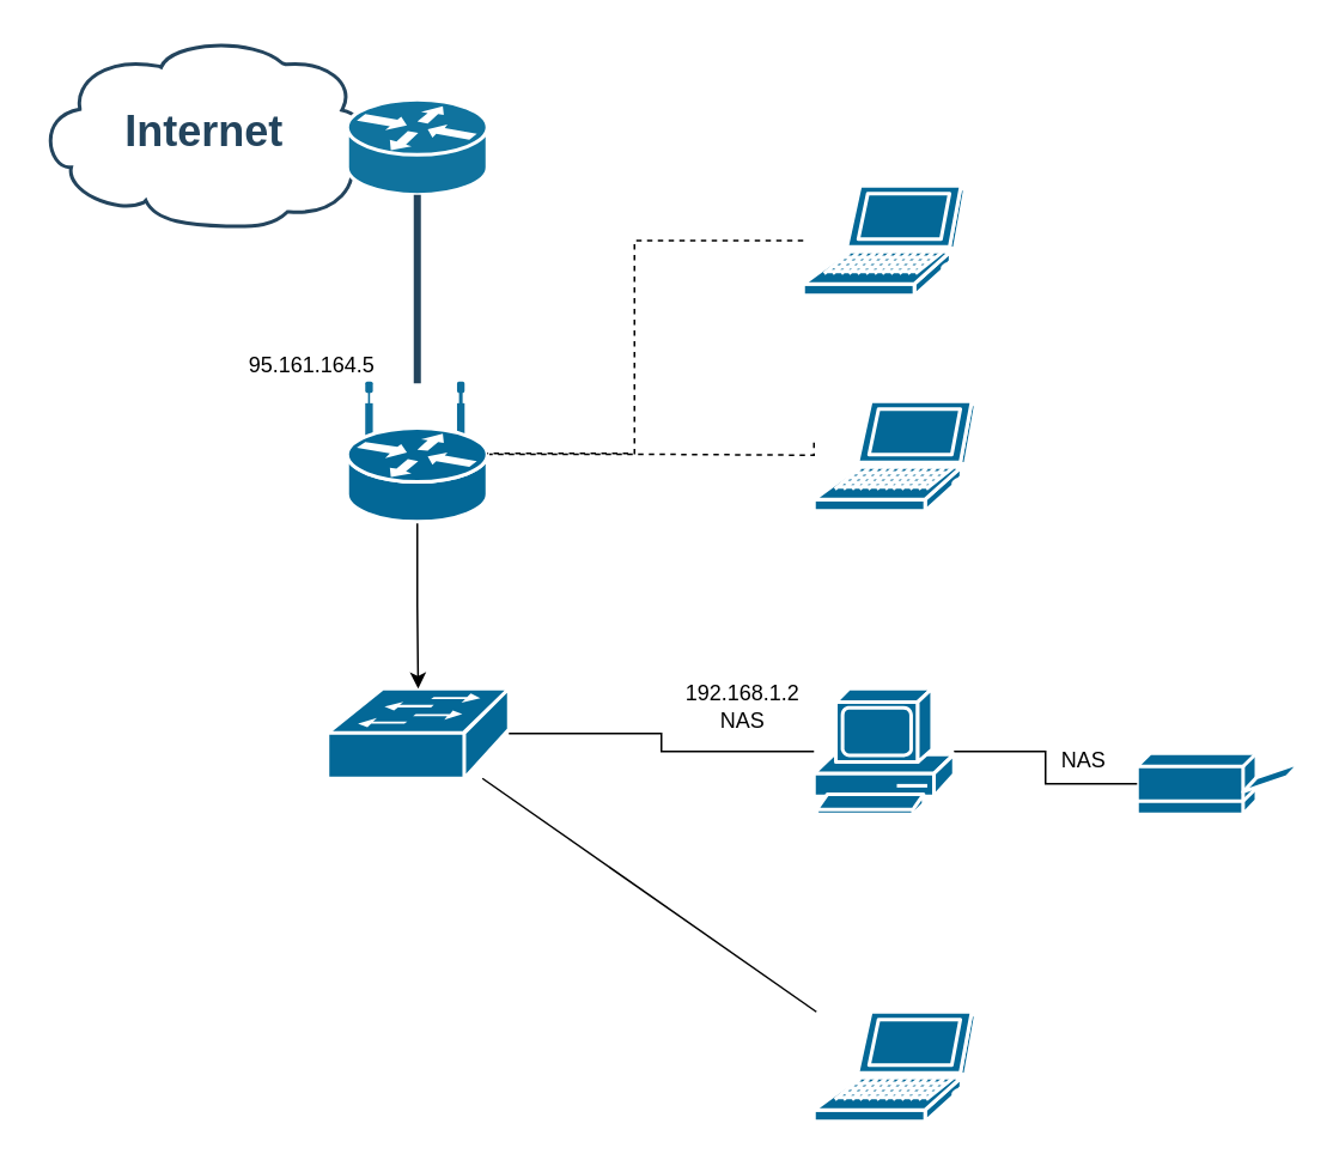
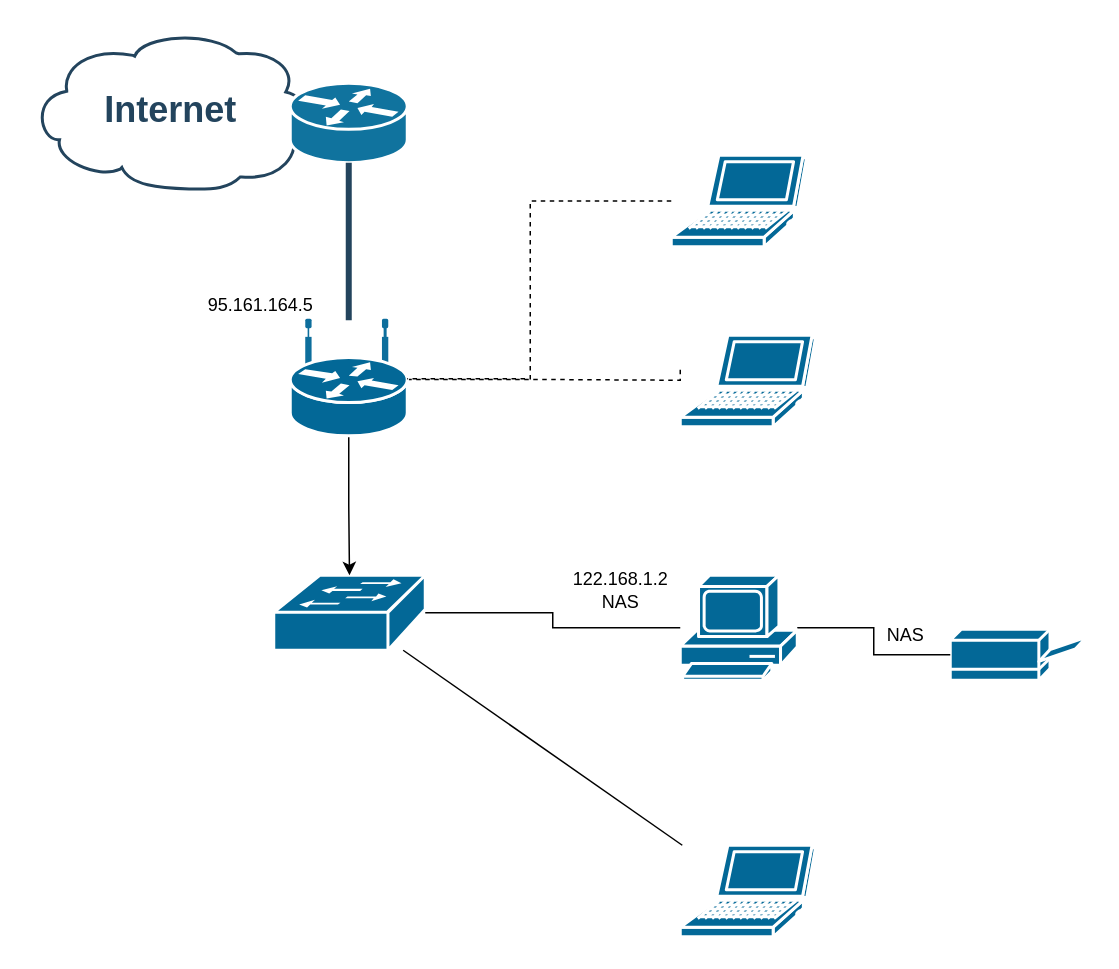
- <mxCell id="19" value="&lt;div&gt;192.168.1.2&lt;/div&gt;&lt;div&gt;NAS&lt;br&gt;&lt;/div&gt;" style="text;html=1;align=center;verticalAlign=middle;resizable=0;points=[];autosize=1;strokeColor=none;fillColor=none;" vertex="1" parent="1"><mxGeometry x="373" y="378" width="80" height="30" as="geometry" /></mxCell>
+ <mxCell id="19" value="&lt;div&gt;122.168.1.2&lt;/div&gt;&lt;div&gt;NAS&lt;br&gt;&lt;/div&gt;" style="text;html=1;align=center;verticalAlign=middle;resizable=0;points=[];autosize=1;strokeColor=none;fillColor=none;" vertex="1" parent="1"><mxGeometry x="373" y="378" width="80" height="30" as="geometry" /></mxCell>
